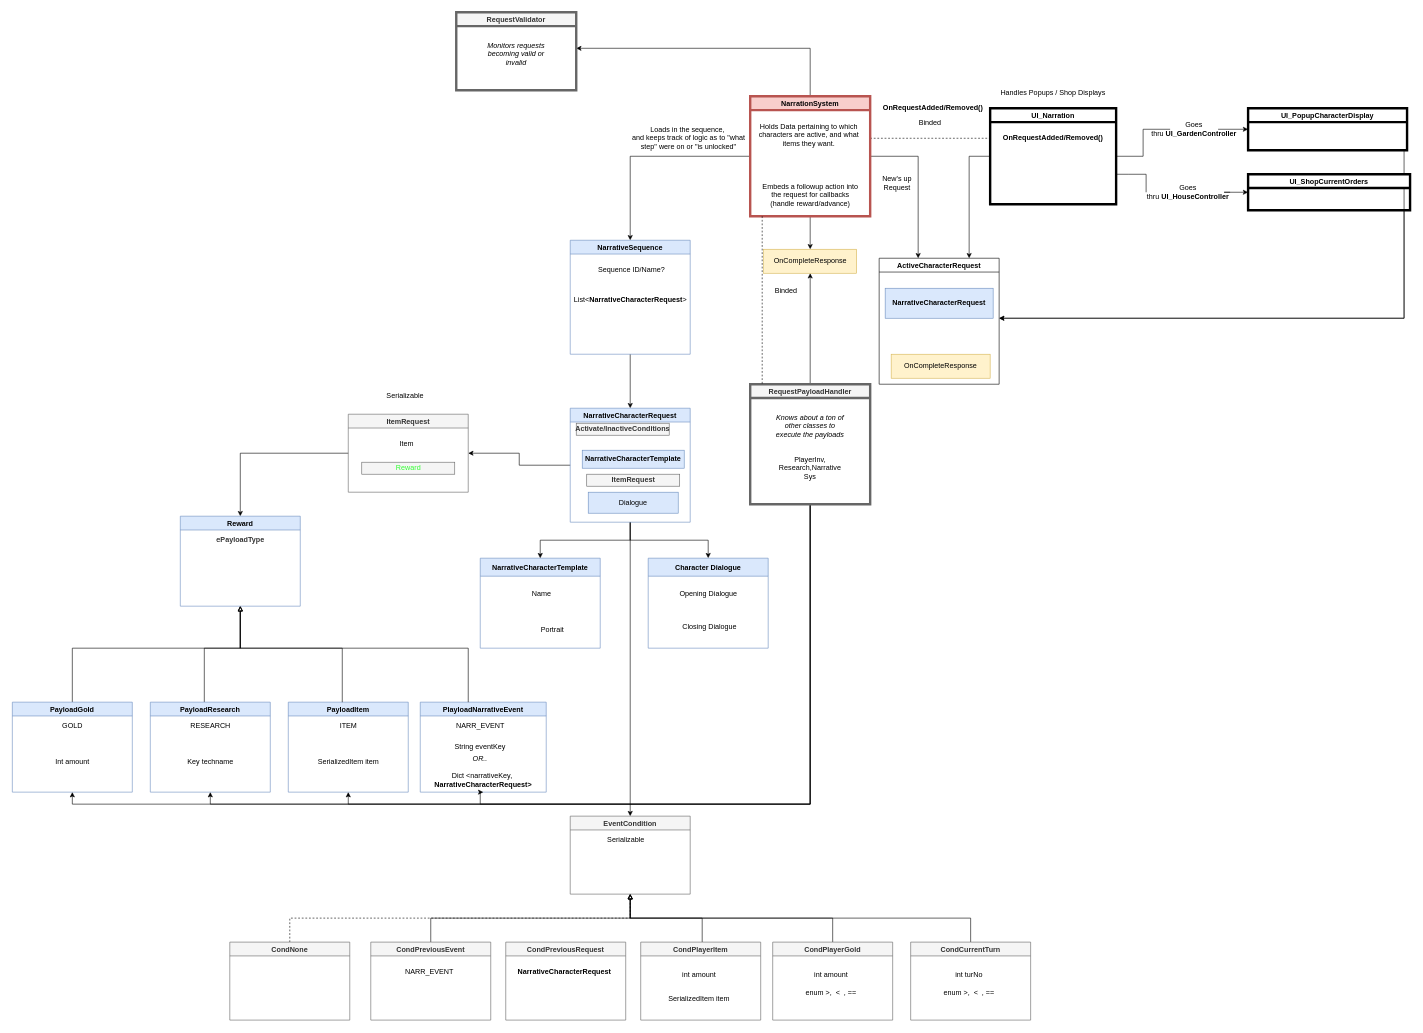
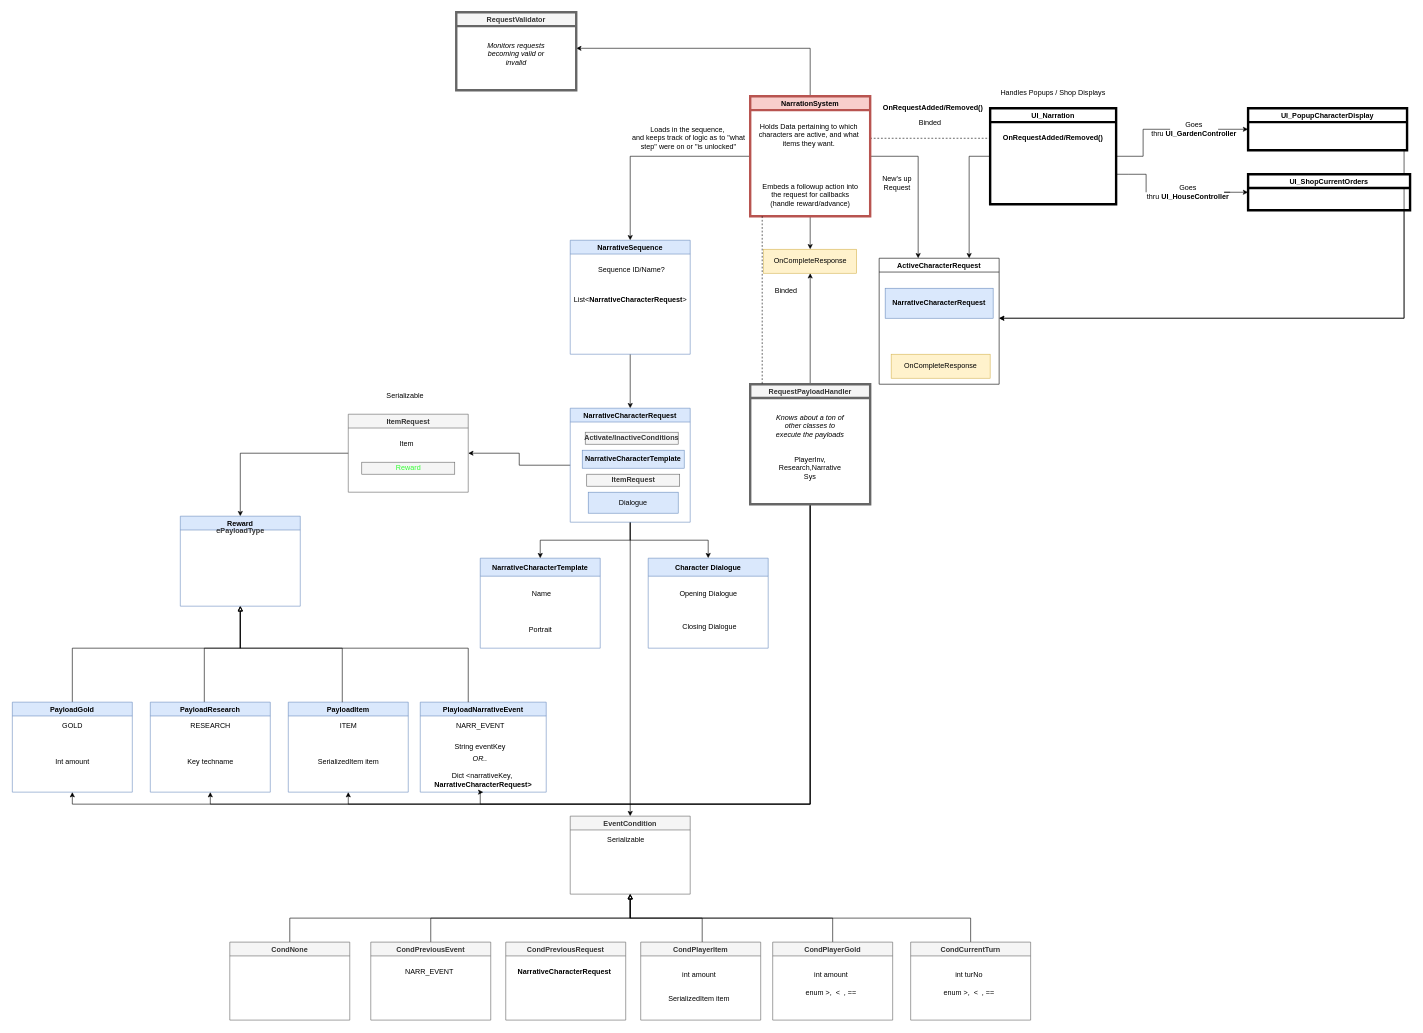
- <mxCell id="38" value="&lt;font color=&quot;#333333&quot;&gt;&lt;b&gt;Activate/InactiveConditions&lt;/b&gt;&lt;/font&gt;" style="text;html=1;strokeColor=#666666;fillColor=#f5f5f5;align=center;verticalAlign=middle;whiteSpace=wrap;rounded=0;fontColor=#33FF33;" vertex="1" parent="34"><mxGeometry x="10" y="25" width="155" height="20" as="geometry" /></mxCell>
+ <mxCell id="38" value="&lt;font color=&quot;#333333&quot;&gt;&lt;b&gt;Activate/InactiveConditions&lt;/b&gt;&lt;/font&gt;" style="text;html=1;strokeColor=#666666;fillColor=#f5f5f5;align=center;verticalAlign=middle;whiteSpace=wrap;rounded=0;fontColor=#33FF33;" vertex="1" parent="34"><mxGeometry x="25" y="40" width="155" height="20" as="geometry" /></mxCell>
- <mxCell id="55" value="e&lt;span style=&quot;color: rgb(51 , 51 , 51) ; font-weight: 700&quot;&gt;PayloadType&lt;/span&gt;" style="text;html=1;strokeColor=none;fillColor=none;align=center;verticalAlign=middle;whiteSpace=wrap;rounded=0;fontColor=default;" parent="54" vertex="1"><mxGeometry x="22.5" y="30" width="155" height="20" as="geometry" /></mxCell>
+ <mxCell id="55" value="e&lt;span style=&quot;color: rgb(51 , 51 , 51) ; font-weight: 700&quot;&gt;PayloadType&lt;/span&gt;" style="text;html=1;strokeColor=none;fillColor=none;align=center;verticalAlign=middle;whiteSpace=wrap;rounded=0;fontColor=default;" parent="54" vertex="1"><mxGeometry x="22.5" y="15" width="155" height="20" as="geometry" /></mxCell>
- <mxCell id="29" value="Portrait" style="text;html=1;strokeColor=none;fillColor=none;align=center;verticalAlign=middle;whiteSpace=wrap;rounded=0;" parent="27" vertex="1"><mxGeometry x="42.5" y="100" width="155" height="40" as="geometry" /></mxCell>
+ <mxCell id="29" value="Portrait" style="text;html=1;strokeColor=none;fillColor=none;align=center;verticalAlign=middle;whiteSpace=wrap;rounded=0;" parent="27" vertex="1"><mxGeometry x="22.5" y="100" width="155" height="40" as="geometry" /></mxCell>
- <mxCell id="88" style="edgeStyle=orthogonalEdgeStyle;rounded=0;orthogonalLoop=1;jettySize=auto;html=1;entryX=0.5;entryY=1;entryDx=0;entryDy=0;endArrow=block;endFill=0;dashed=1;" edge="1" parent="1" source="89" target="86"><mxGeometry relative="1" as="geometry"><Array as="points"><mxPoint x="483" y="1530" /><mxPoint x="1050" y="1530" /></Array></mxGeometry></mxCell>
+ <mxCell id="88" style="edgeStyle=orthogonalEdgeStyle;rounded=0;orthogonalLoop=1;jettySize=auto;html=1;entryX=0.5;entryY=1;entryDx=0;entryDy=0;endArrow=block;endFill=0;" edge="1" parent="1" source="89" target="86"><mxGeometry relative="1" as="geometry"><Array as="points"><mxPoint x="483" y="1530" /><mxPoint x="1050" y="1530" /></Array></mxGeometry></mxCell>
